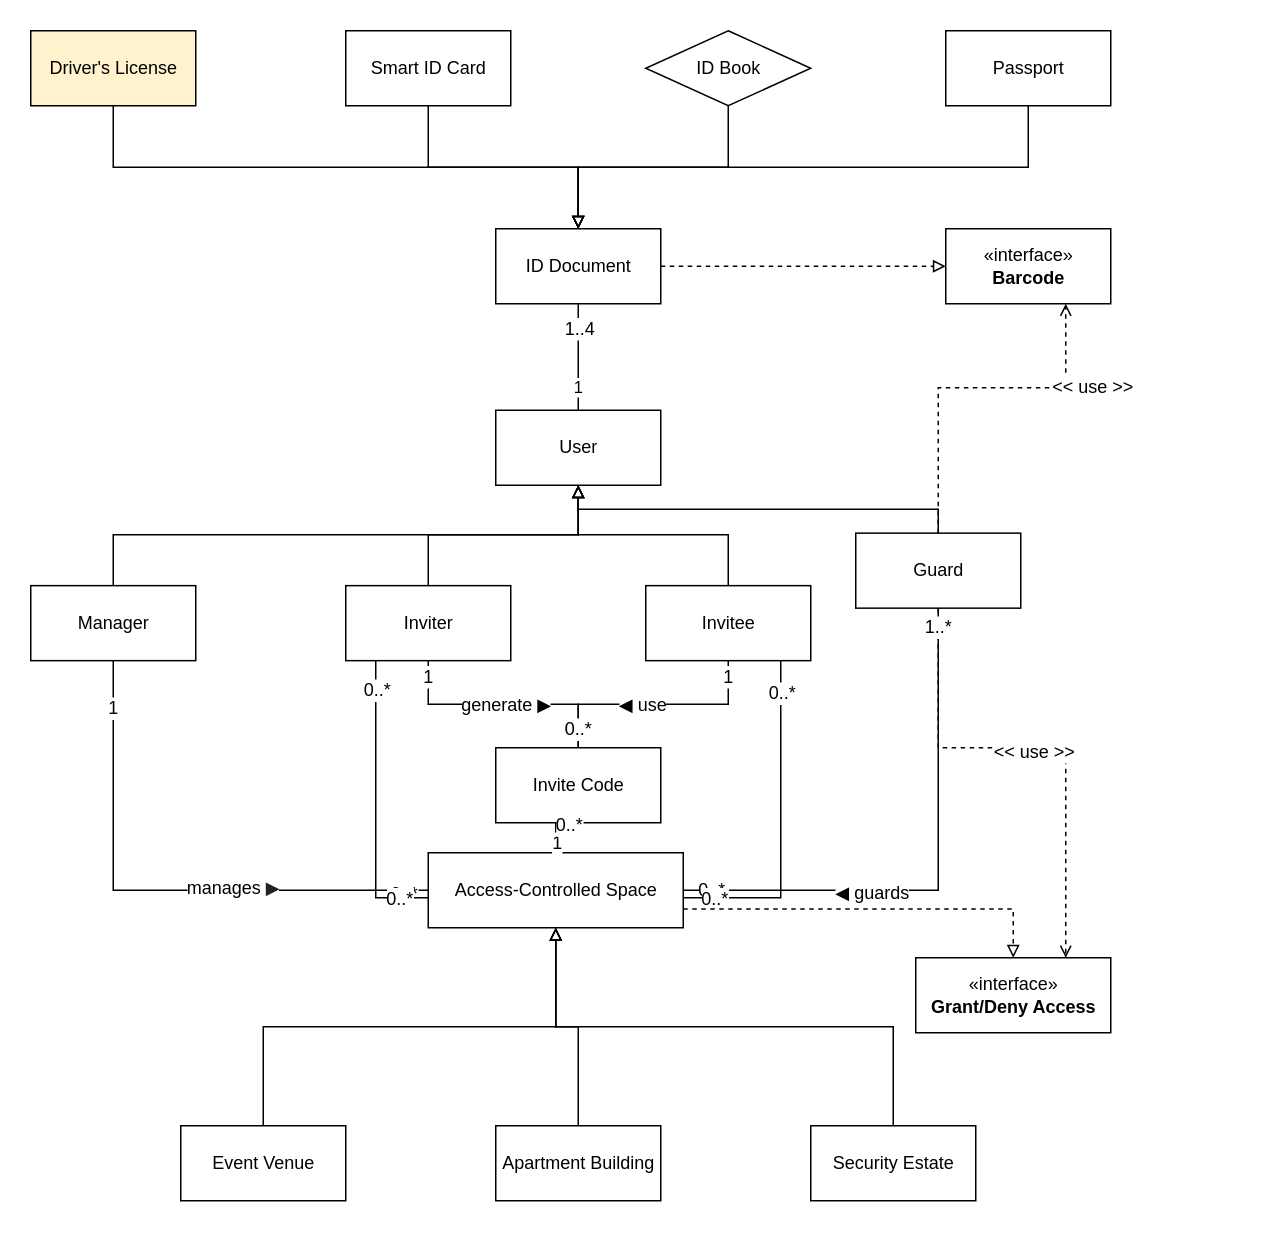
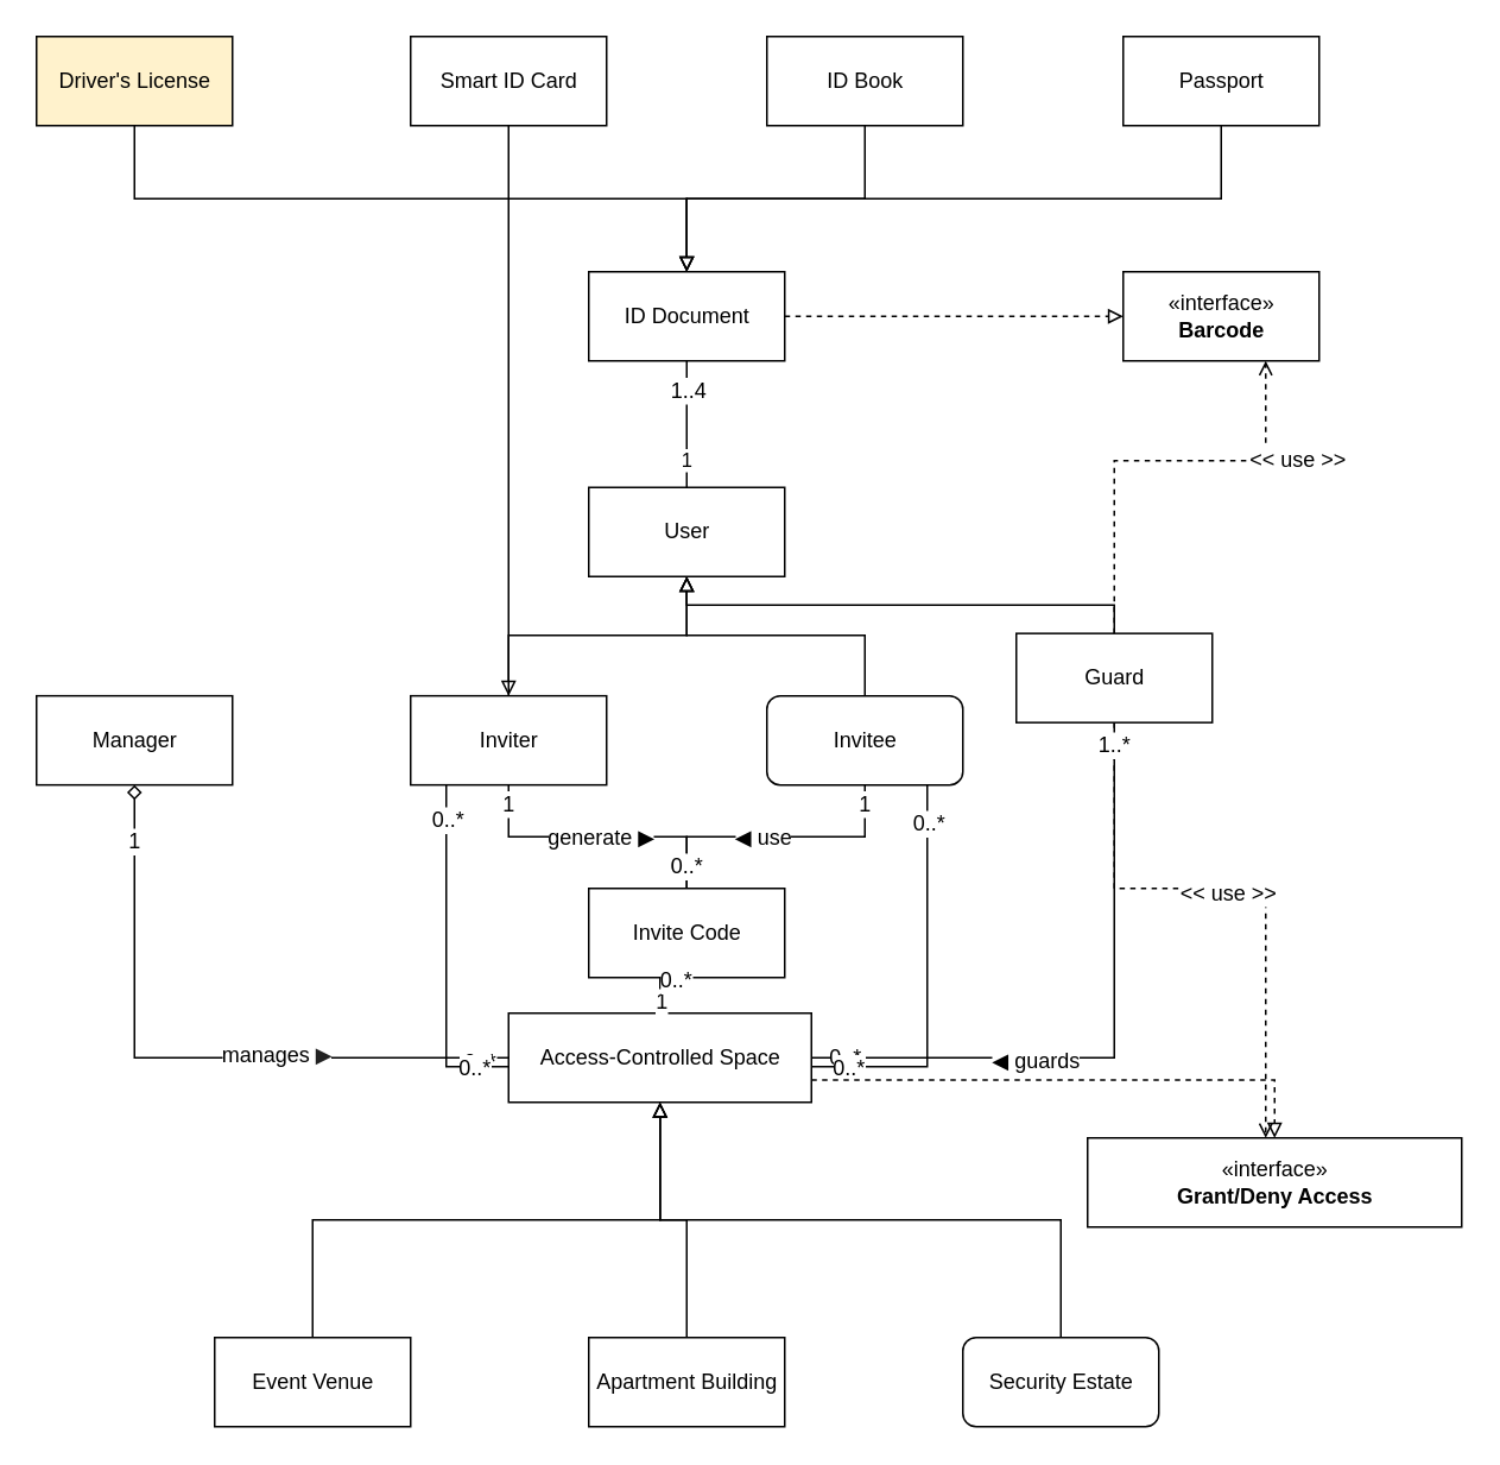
- <mxCell id="7" value="ID Book" style="rhombus;html=1;" parent="1" vertex="1"><mxGeometry x="430" y="20" width="110" height="50" as="geometry" /></mxCell>
+ <mxCell id="7" value="ID Book" style="html=1;" parent="1" vertex="1"><mxGeometry x="430" y="20" width="110" height="50" as="geometry" /></mxCell>
- <mxCell id="4" style="edgeStyle=elbowEdgeStyle;rounded=0;orthogonalLoop=1;jettySize=auto;elbow=vertical;html=1;entryX=0.5;entryY=0;entryDx=0;entryDy=0;endArrow=block;endFill=0;" parent="1" source="5" target="10" edge="1"><mxGeometry relative="1" as="geometry" /></mxCell>
+ <mxCell id="4" style="edgeStyle=elbowEdgeStyle;rounded=0;orthogonalLoop=1;jettySize=auto;elbow=vertical;html=1;endArrow=block;endFill=0;" parent="1" source="5" target="15" edge="1"><mxGeometry relative="1" as="geometry" /></mxCell>
- <mxCell id="12" style="edgeStyle=elbowEdgeStyle;rounded=0;orthogonalLoop=1;jettySize=auto;elbow=vertical;html=1;endArrow=block;endFill=0;" parent="1" source="13" target="11" edge="1"><mxGeometry relative="1" as="geometry" /></mxCell>
- <mxCell id="17" value="Invitee" style="html=1;" parent="1" vertex="1"><mxGeometry x="430" y="389.94" width="110" height="50" as="geometry" /></mxCell>
+ <mxCell id="17" value="Invitee" style="html=1;rounded=1;" parent="1" vertex="1"><mxGeometry x="430" y="389.94" width="110" height="50" as="geometry" /></mxCell>
- <mxCell id="42" style="edgeStyle=orthogonalEdgeStyle;rounded=0;orthogonalLoop=1;jettySize=auto;html=1;endArrow=none;endFill=0;" parent="1" source="23" target="13" edge="1" treatAsSingle="0"><mxGeometry relative="1" as="geometry"><mxPoint x="290" y="659.06" as="sourcePoint" /><mxPoint x="50" y="508" as="targetPoint" /></mxGeometry></mxCell>
+ <mxCell id="42" style="edgeStyle=orthogonalEdgeStyle;rounded=0;orthogonalLoop=1;jettySize=auto;html=1;endArrow=diamond;endFill=0;" parent="1" source="23" target="13" edge="1" treatAsSingle="0"><mxGeometry relative="1" as="geometry"><mxPoint x="290" y="659.06" as="sourcePoint" /><mxPoint x="50" y="508" as="targetPoint" /></mxGeometry></mxCell>
- <mxCell id="30" value="«interface»&lt;br&gt;&lt;b&gt;Grant/Deny Access&lt;/b&gt;" style="html=1;" parent="1" vertex="1"><mxGeometry x="610" y="638" width="130" height="50" as="geometry" /></mxCell>
+ <mxCell id="30" value="«interface»&lt;br&gt;&lt;b&gt;Grant/Deny Access&lt;/b&gt;" style="html=1;" parent="1" vertex="1"><mxGeometry x="610" y="638" width="210" height="50" as="geometry" /></mxCell>
- <mxCell id="29" value="Security Estate" style="html=1;" parent="1" vertex="1"><mxGeometry x="540" y="750" width="110" height="50" as="geometry" /></mxCell>
+ <mxCell id="29" value="Security Estate" style="html=1;rounded=1;" parent="1" vertex="1"><mxGeometry x="540" y="750" width="110" height="50" as="geometry" /></mxCell>
